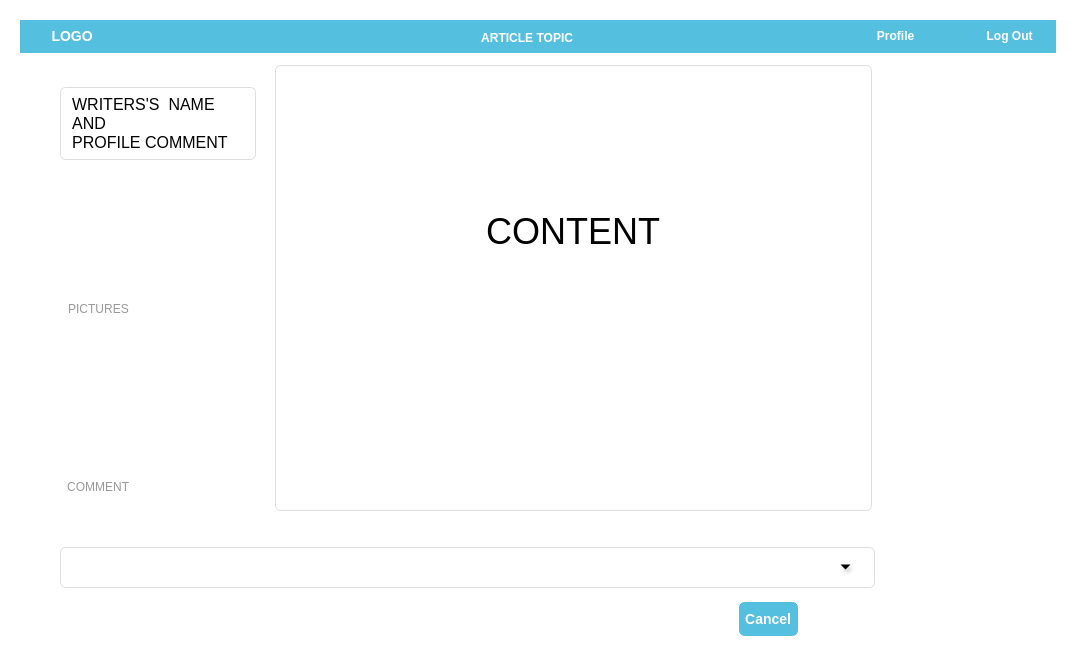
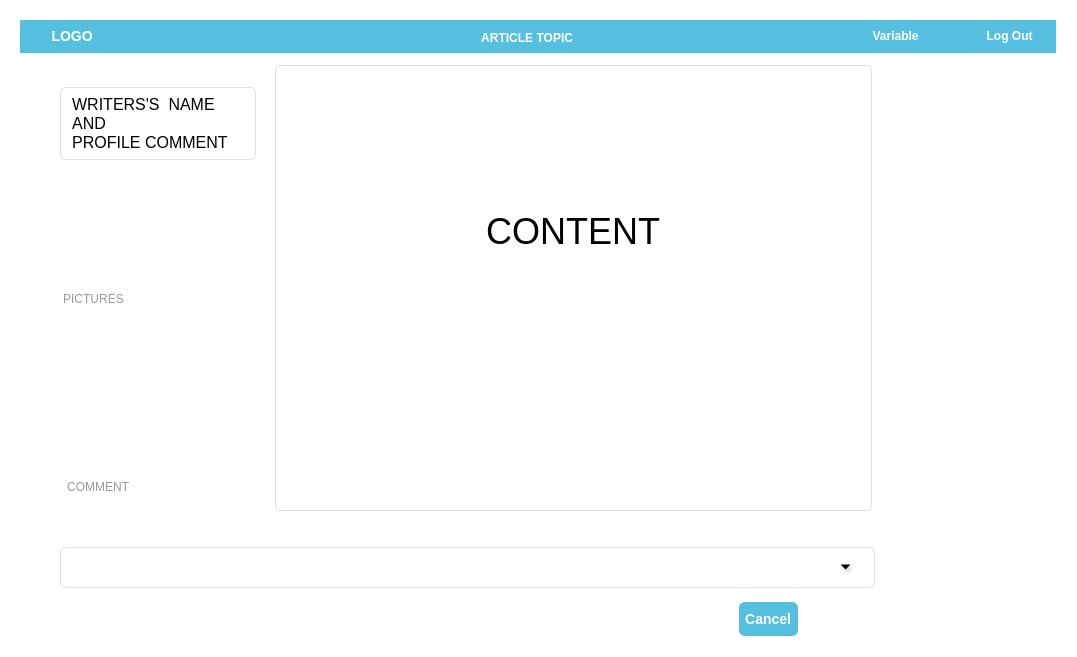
- <mxCell id="5" value="Profile" style="html=1;shadow=0;dashed=0;fillColor=none;strokeColor=none;shape=mxgraph.bootstrap.rect;whiteSpace=wrap;fontColor=#FFFFFF;fontStyle=1" parent="2" vertex="1"><mxGeometry x="829.575" width="90.562" height="32" as="geometry" /></mxCell>
+ <mxCell id="5" value="Variable" style="html=1;shadow=0;dashed=0;fillColor=none;strokeColor=none;shape=mxgraph.bootstrap.rect;whiteSpace=wrap;fontColor=#FFFFFF;fontStyle=1" parent="2" vertex="1"><mxGeometry x="829.575" width="90.562" height="32" as="geometry" /></mxCell>
- <mxCell id="10" value="PICTURES" style="html=1;shadow=0;dashed=0;shape=mxgraph.bootstrap.rect;strokeColor=none;fillColor=none;fontColor=#999999;align=left;spacingLeft=5;whiteSpace=wrap;rounded=0;" parent="1" vertex="1"><mxGeometry x="61" y="208" width="199" height="201" as="geometry" /></mxCell>
+ <mxCell id="10" value="PICTURES" style="html=1;shadow=0;dashed=0;shape=mxgraph.bootstrap.rect;strokeColor=none;fillColor=none;fontColor=#999999;align=left;spacingLeft=5;whiteSpace=wrap;rounded=0;" parent="1" vertex="1"><mxGeometry x="56" y="198" width="199" height="201" as="geometry" /></mxCell>
